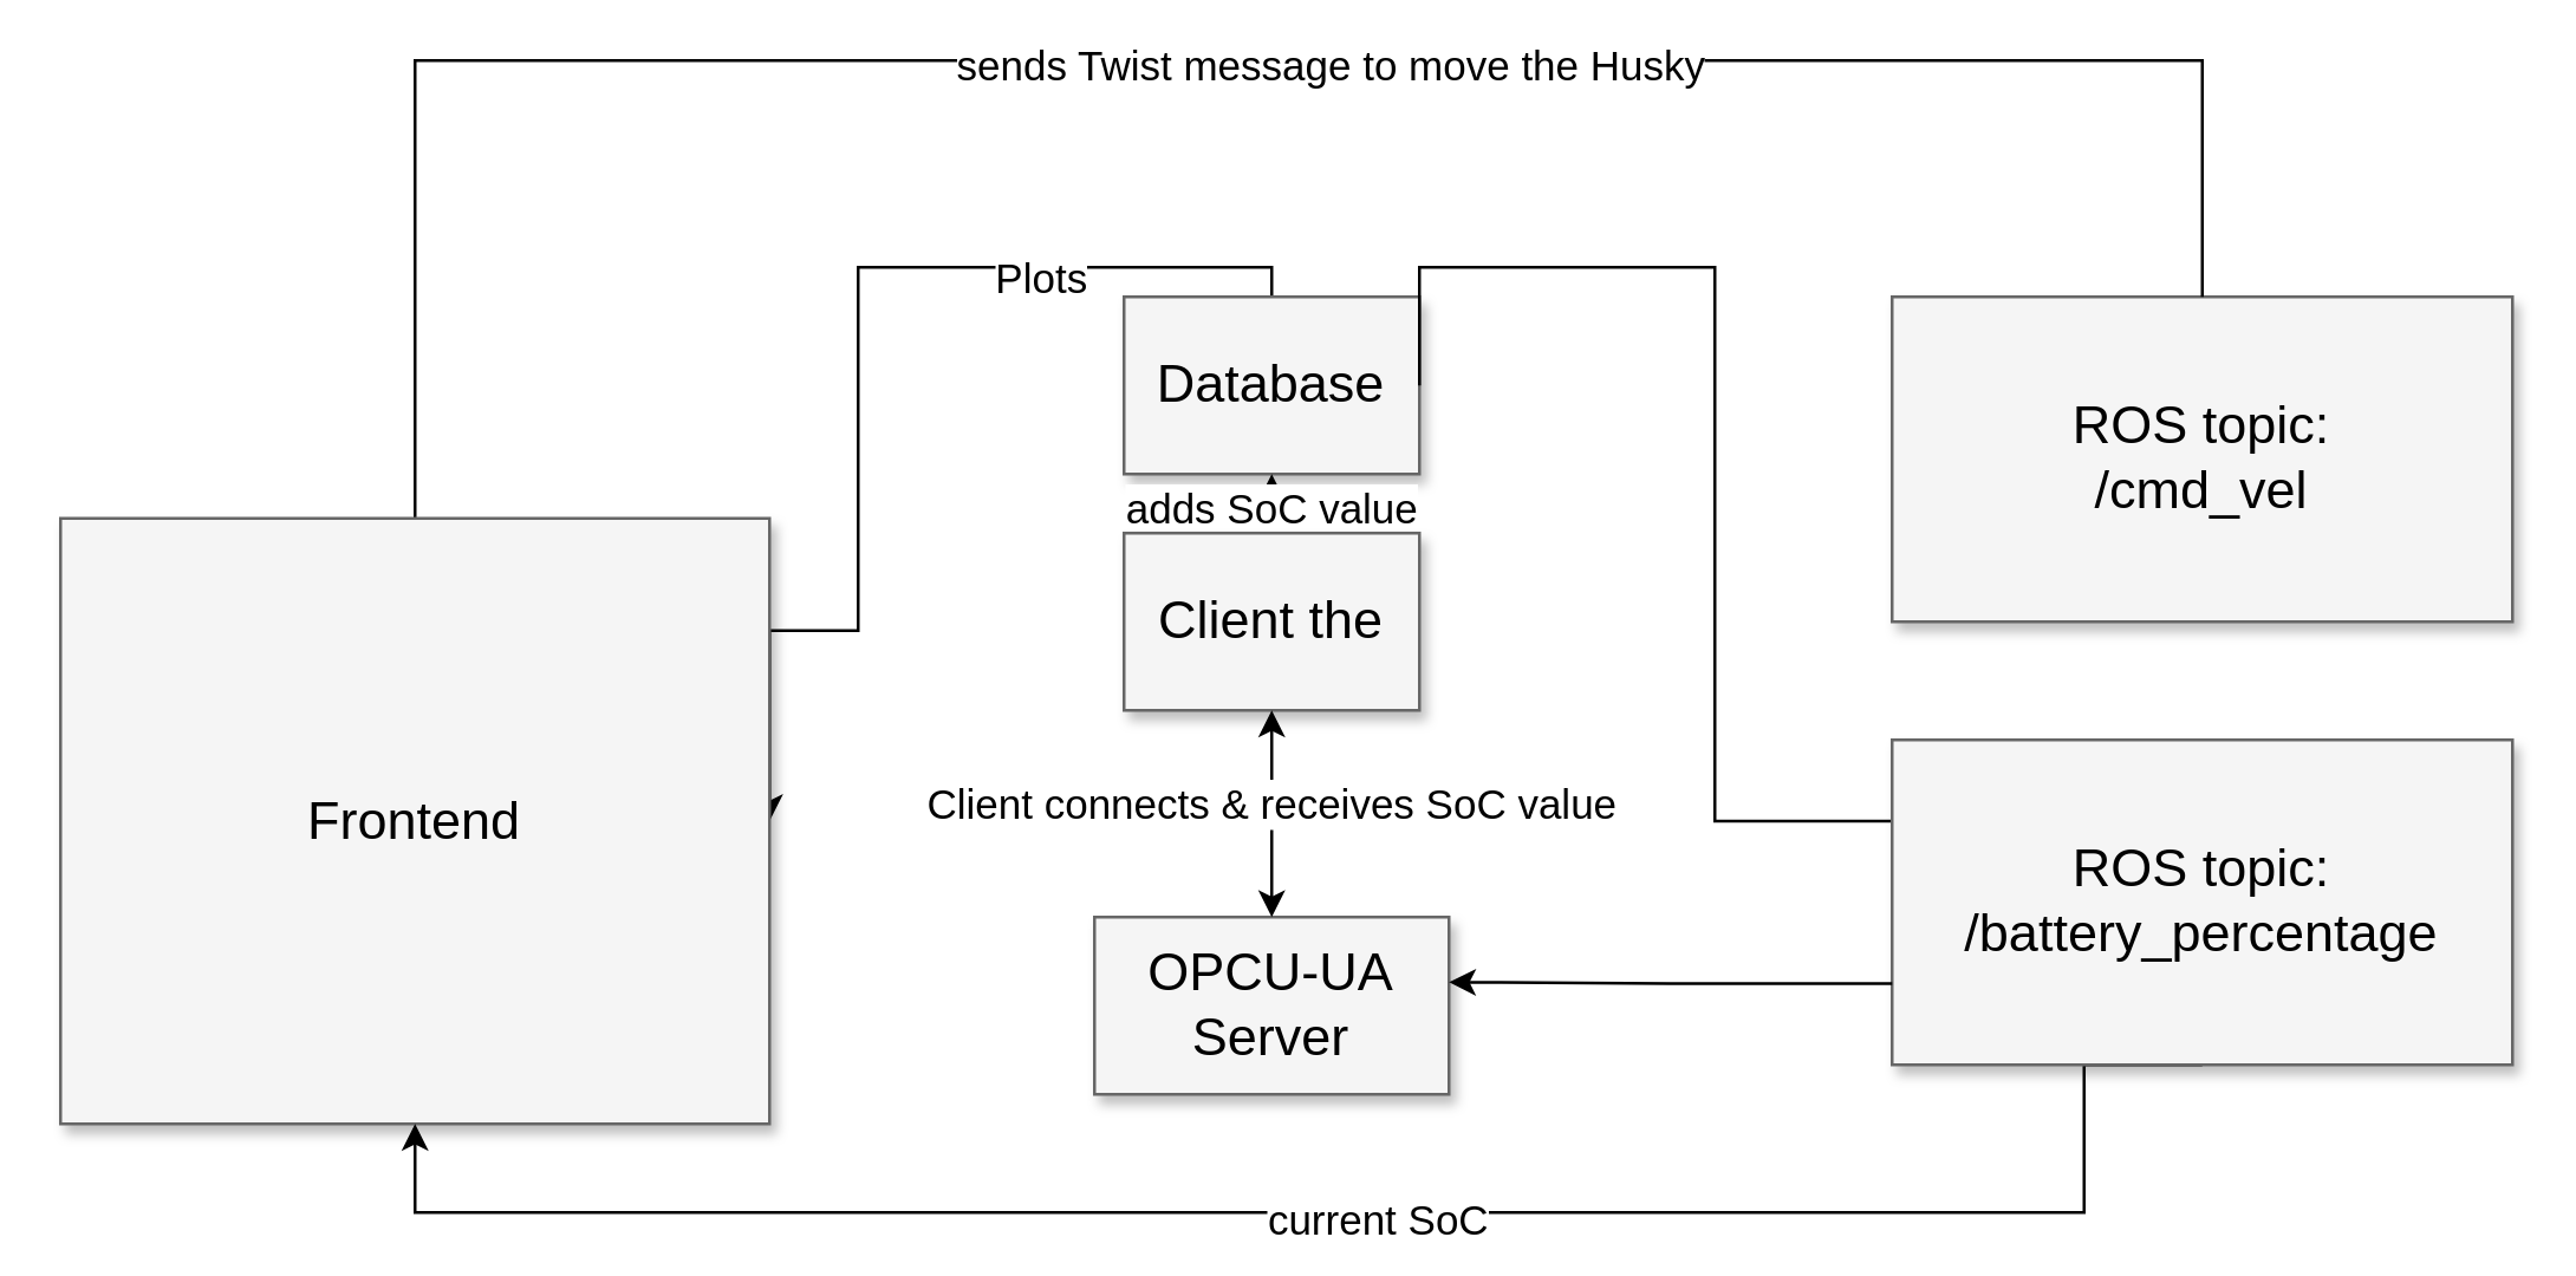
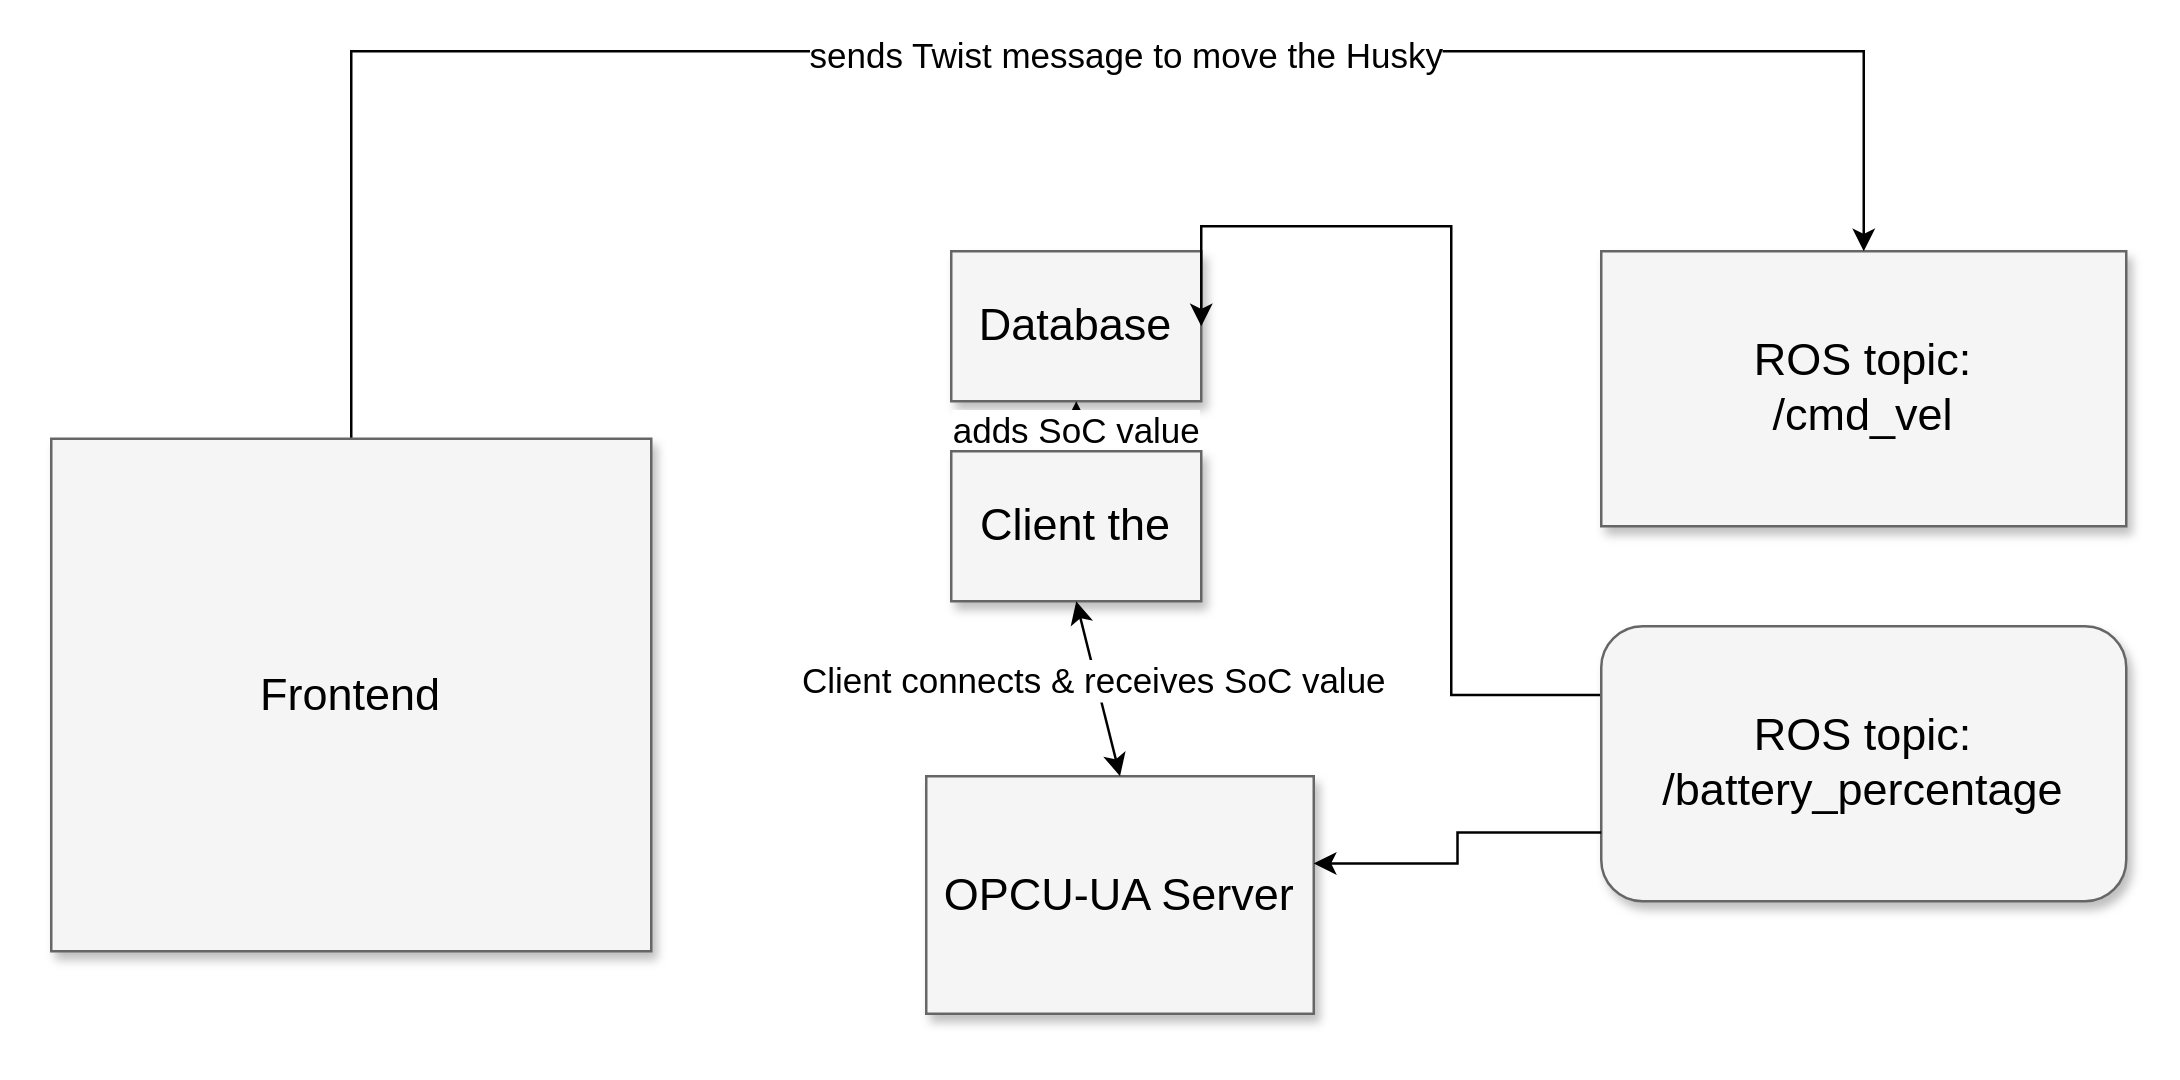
- <mxCell id="6" style="edgeStyle=orthogonalEdgeStyle;rounded=0;orthogonalLoop=1;jettySize=auto;html=1;exitX=0.5;exitY=0;exitDx=0;exitDy=0;entryX=0.5;entryY=0;entryDx=0;entryDy=0;endArrow=none;" edge="1" parent="1" source="8" target="2"><mxGeometry relative="1" as="geometry"><Array as="points"><mxPoint x="140" y="20" /><mxPoint x="745" y="20" /></Array></mxGeometry></mxCell>
+ <mxCell id="6" style="edgeStyle=orthogonalEdgeStyle;rounded=0;orthogonalLoop=1;jettySize=auto;html=1;exitX=0.5;exitY=0;exitDx=0;exitDy=0;entryX=0.5;entryY=0;entryDx=0;entryDy=0;" edge="1" parent="1" source="8" target="2"><mxGeometry relative="1" as="geometry"><Array as="points"><mxPoint x="140" y="20" /><mxPoint x="745" y="20" /></Array></mxGeometry></mxCell>
- <mxCell id="11" style="edgeStyle=orthogonalEdgeStyle;rounded=0;orthogonalLoop=1;jettySize=auto;html=1;exitX=0;exitY=0.25;exitDx=0;exitDy=0;entryX=1;entryY=0.5;entryDx=0;entryDy=0;endArrow=none;" edge="1" parent="1" source="12" target="5"><mxGeometry relative="1" as="geometry"><Array as="points"><mxPoint x="580" y="278" /><mxPoint x="580" y="90" /></Array></mxGeometry></mxCell>
+ <mxCell id="11" style="edgeStyle=orthogonalEdgeStyle;rounded=0;orthogonalLoop=1;jettySize=auto;html=1;exitX=0;exitY=0.25;exitDx=0;exitDy=0;entryX=1;entryY=0.5;entryDx=0;entryDy=0;" edge="1" parent="1" source="12" target="5"><mxGeometry relative="1" as="geometry"><Array as="points"><mxPoint x="580" y="278" /><mxPoint x="580" y="90" /></Array></mxGeometry></mxCell>
- <mxCell id="3" style="edgeStyle=orthogonalEdgeStyle;rounded=0;orthogonalLoop=1;jettySize=auto;html=1;entryX=1;entryY=0.5;entryDx=0;entryDy=0;" edge="1" parent="1" source="5" target="8"><mxGeometry relative="1" as="geometry"><Array as="points"><mxPoint x="290" y="90" /><mxPoint x="290" y="213" /></Array></mxGeometry></mxCell>
- <mxCell id="4" value="Plots" style="edgeLabel;html=1;align=center;verticalAlign=middle;resizable=0;points=[];fontSize=14;" vertex="1" connectable="0" parent="3"><mxGeometry x="-0.515" y="3" relative="1" as="geometry"><mxPoint as="offset" /></mxGeometry></mxCell>
- <mxCell id="12" value="&lt;div&gt;ROS topic:&lt;/div&gt;&lt;div&gt;/battery_percentage&lt;br&gt;&lt;/div&gt;" style="whiteSpace=wrap;html=1;shadow=1;fontSize=18;fillColor=#f5f5f5;strokeColor=#666666;" vertex="1" parent="1"><mxGeometry x="640" y="250" width="210" height="110" as="geometry" /></mxCell>
+ <mxCell id="12" value="&lt;div&gt;ROS topic:&lt;/div&gt;&lt;div&gt;/battery_percentage&lt;br&gt;&lt;/div&gt;" style="whiteSpace=wrap;html=1;shadow=1;fontSize=18;fillColor=#f5f5f5;strokeColor=#666666;rounded=1;" vertex="1" parent="1"><mxGeometry x="640" y="250" width="210" height="110" as="geometry" /></mxCell>
- <mxCell id="13" value="OPCU-UA Server" style="whiteSpace=wrap;html=1;shadow=1;fontSize=18;fillColor=#f5f5f5;strokeColor=#666666;" vertex="1" parent="1"><mxGeometry x="370" y="310" width="120" height="60" as="geometry" /></mxCell>
+ <mxCell id="13" value="OPCU-UA Server" style="whiteSpace=wrap;html=1;shadow=1;fontSize=18;fillColor=#f5f5f5;strokeColor=#666666;" vertex="1" parent="1"><mxGeometry x="370" y="310" width="155" height="95" as="geometry" /></mxCell>
- <mxCell id="9" style="edgeStyle=orthogonalEdgeStyle;rounded=0;orthogonalLoop=1;jettySize=auto;html=1;exitX=0.5;exitY=1;exitDx=0;exitDy=0;entryX=0.5;entryY=1;entryDx=0;entryDy=0;" edge="1" parent="1" source="12" target="8"><mxGeometry relative="1" as="geometry"><Array as="points"><mxPoint x="705" y="410" /><mxPoint x="140" y="410" /></Array></mxGeometry></mxCell>
- <mxCell id="10" value="current SoC" style="edgeLabel;html=1;align=center;verticalAlign=middle;resizable=0;points=[];fontSize=14;" vertex="1" connectable="0" parent="9"><mxGeometry x="-0.037" y="2" relative="1" as="geometry"><mxPoint as="offset" /></mxGeometry></mxCell>
